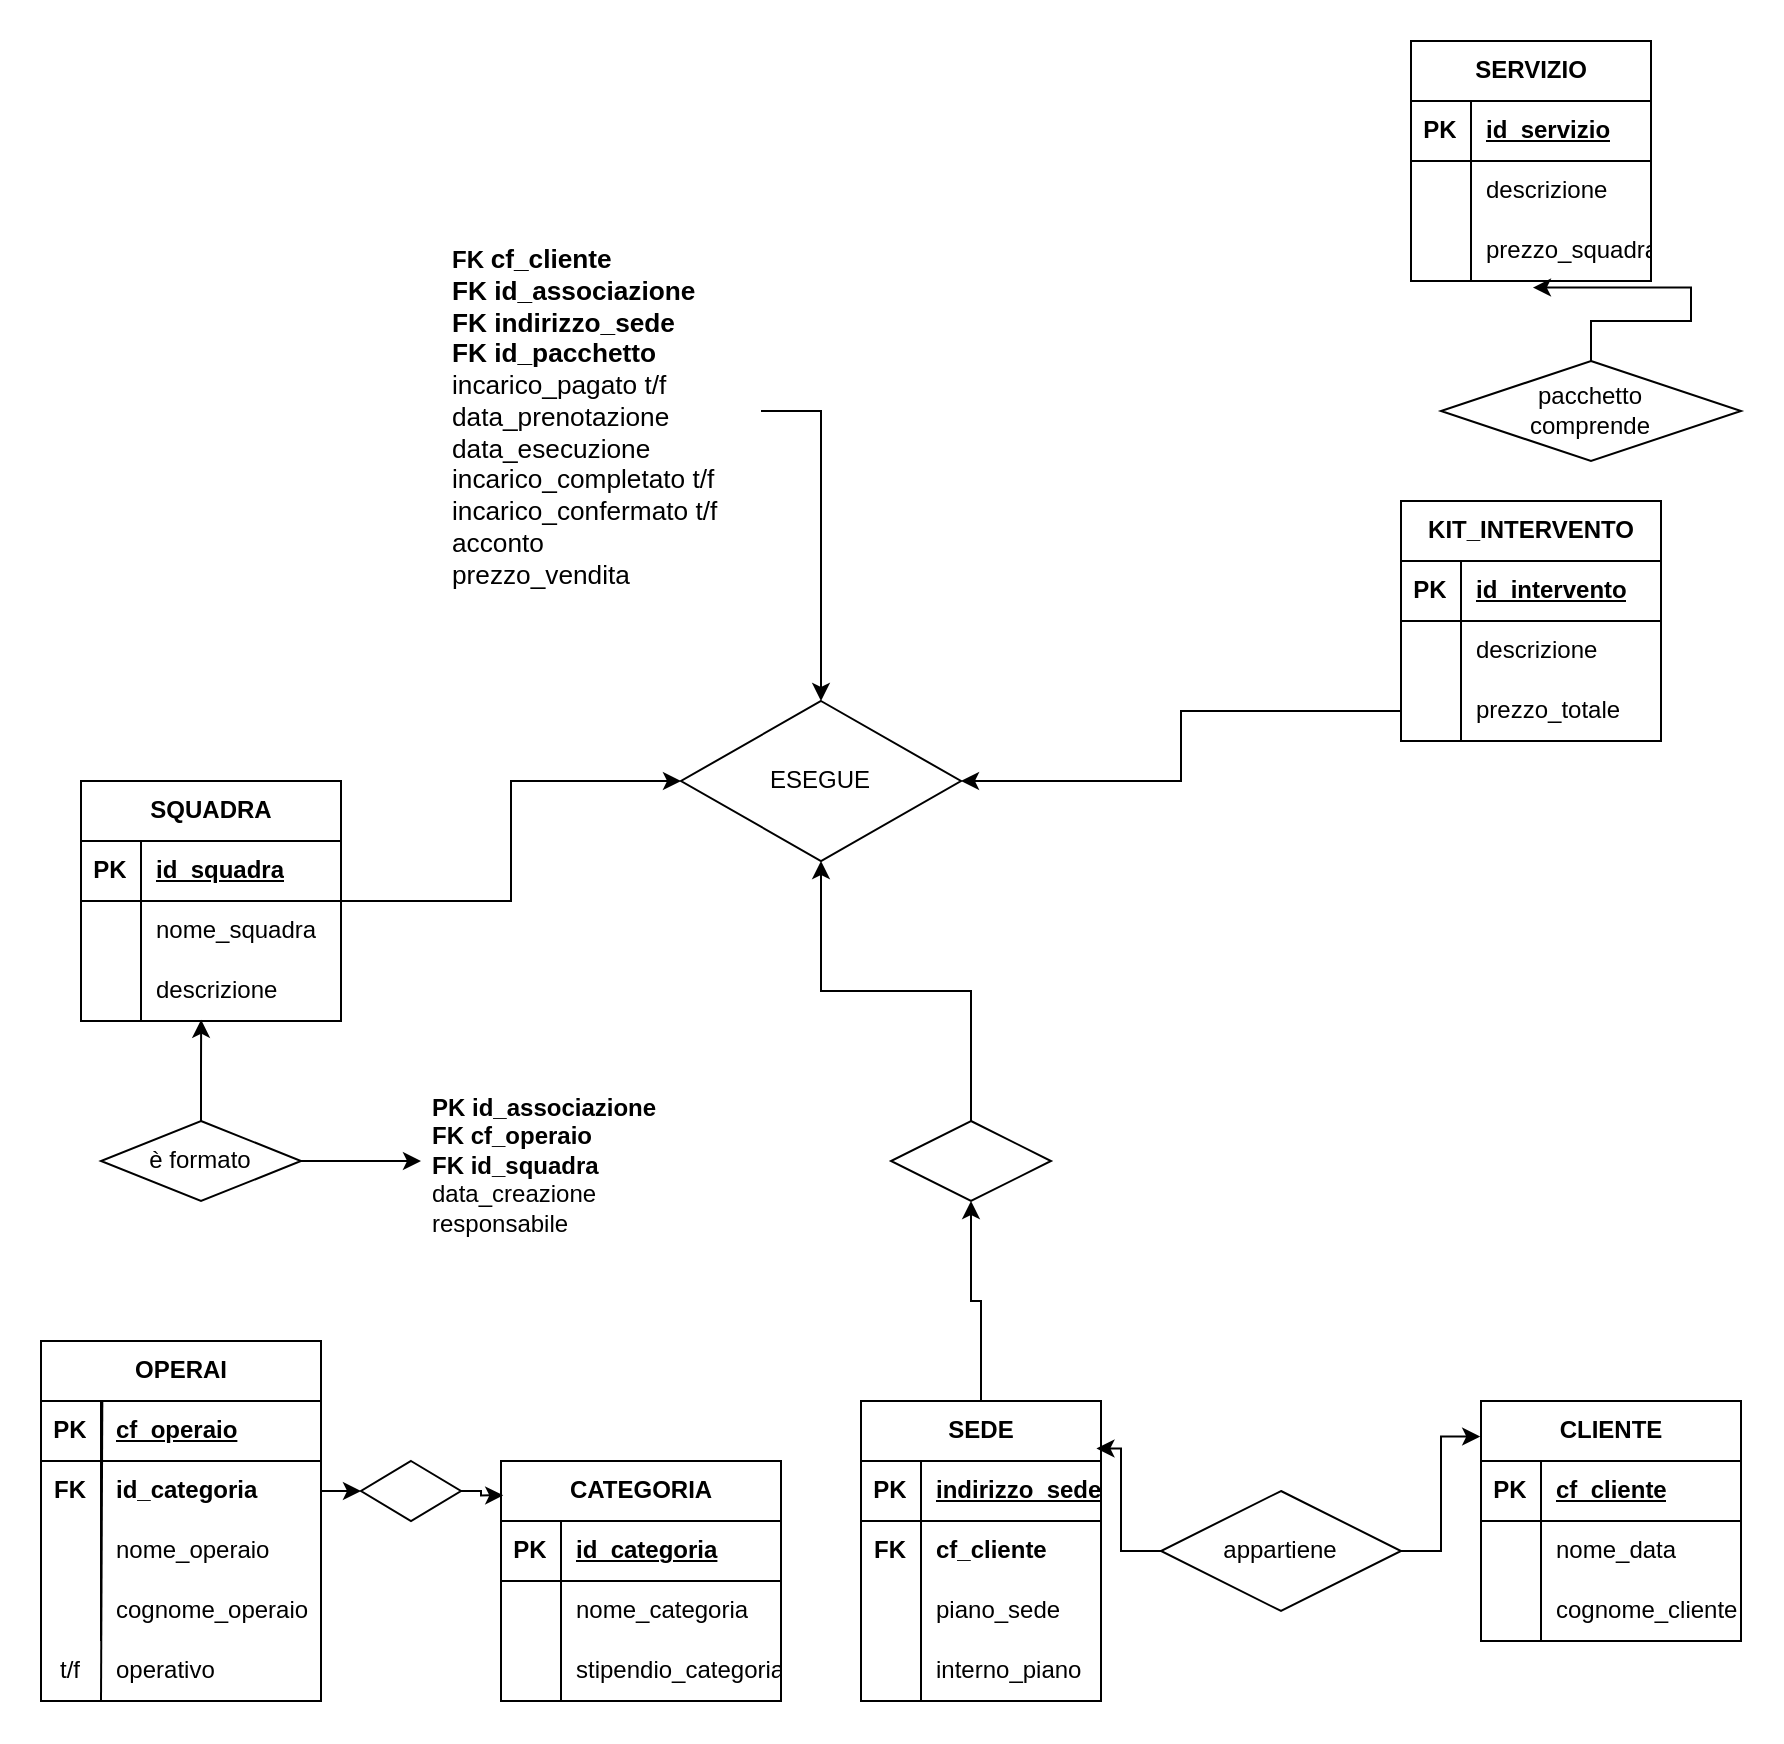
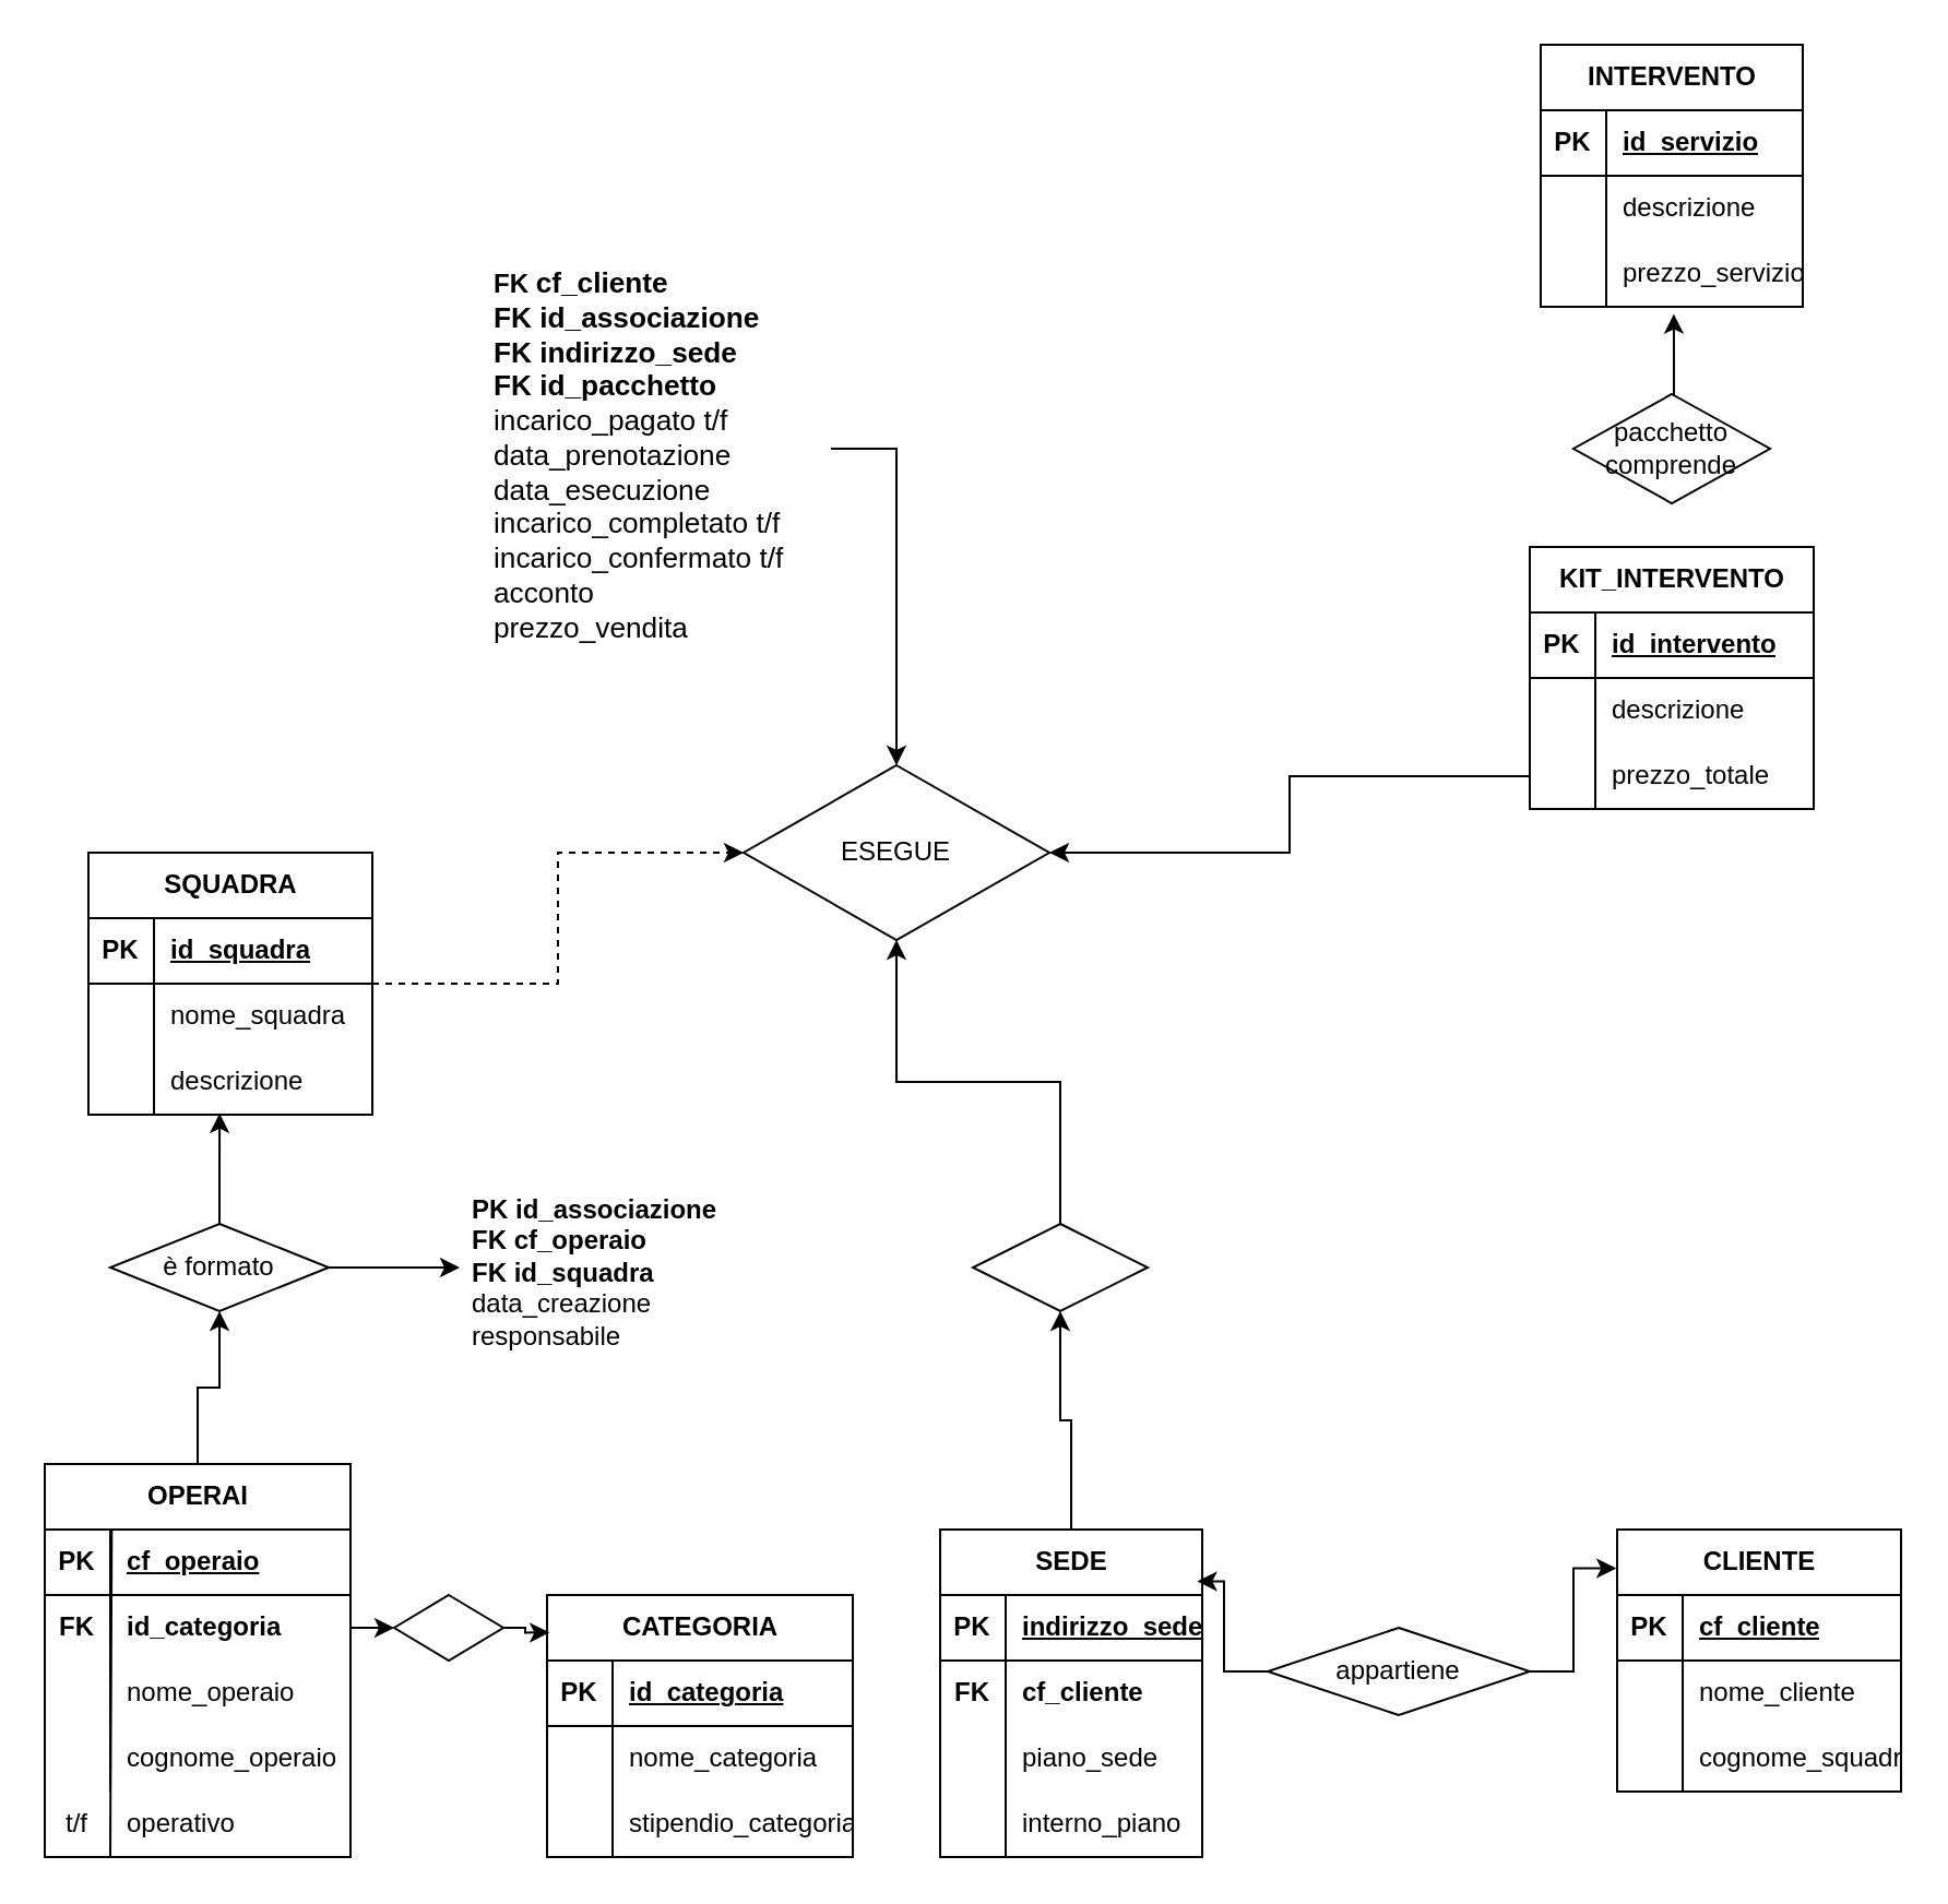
- <mxCell id="73" value="SERVIZIO" style="shape=table;startSize=30;container=1;collapsible=1;childLayout=tableLayout;fixedRows=1;rowLines=0;fontStyle=1;align=center;resizeLast=1;html=1;" vertex="1" parent="1"><mxGeometry x="705" y="20" width="120" height="120" as="geometry" /></mxCell>
+ <mxCell id="73" value="INTERVENTO" style="shape=table;startSize=30;container=1;collapsible=1;childLayout=tableLayout;fixedRows=1;rowLines=0;fontStyle=1;align=center;resizeLast=1;html=1;" vertex="1" parent="1"><mxGeometry x="705" y="20" width="120" height="120" as="geometry" /></mxCell>
- <mxCell id="82" value="prezzo_squadra" style="shape=partialRectangle;connectable=0;fillColor=none;top=0;left=0;bottom=0;right=0;align=left;spacingLeft=6;overflow=hidden;whiteSpace=wrap;html=1;" vertex="1" parent="80"><mxGeometry x="30" width="90" height="30" as="geometry"><mxRectangle width="90" height="30" as="alternateBounds" /></mxGeometry></mxCell>
+ <mxCell id="82" value="prezzo_servizio" style="shape=partialRectangle;connectable=0;fillColor=none;top=0;left=0;bottom=0;right=0;align=left;spacingLeft=6;overflow=hidden;whiteSpace=wrap;html=1;" vertex="1" parent="80"><mxGeometry x="30" width="90" height="30" as="geometry"><mxRectangle width="90" height="30" as="alternateBounds" /></mxGeometry></mxCell>
- <mxCell id="83" value="pacchetto&lt;div&gt;comprende&lt;/div&gt;" style="shape=rhombus;perimeter=rhombusPerimeter;whiteSpace=wrap;html=1;align=center;" vertex="1" parent="1"><mxGeometry x="720" y="180" width="150" height="50" as="geometry" /></mxCell>
+ <mxCell id="83" value="pacchetto&lt;div&gt;comprende&lt;/div&gt;" style="shape=rhombus;perimeter=rhombusPerimeter;whiteSpace=wrap;html=1;align=center;" vertex="1" parent="1"><mxGeometry x="720" y="180" width="90" height="50" as="geometry" /></mxCell>
- <mxCell id="59" style="edgeStyle=orthogonalEdgeStyle;rounded=0;orthogonalLoop=1;jettySize=auto;html=1;entryX=0;entryY=0.5;entryDx=0;entryDy=0;" edge="1" parent="1" source="60" target="99"><mxGeometry relative="1" as="geometry" /></mxCell>
+ <mxCell id="59" style="edgeStyle=orthogonalEdgeStyle;rounded=0;orthogonalLoop=1;jettySize=auto;html=1;entryX=0;entryY=0.5;entryDx=0;entryDy=0;dashed=1;" edge="1" parent="1" source="60" target="99"><mxGeometry relative="1" as="geometry" /></mxCell>
+ <mxCell id="29" style="edgeStyle=orthogonalEdgeStyle;rounded=0;orthogonalLoop=1;jettySize=auto;html=1;entryX=0.5;entryY=1;entryDx=0;entryDy=0;" edge="1" parent="1" source="30" target="57"><mxGeometry relative="1" as="geometry" /></mxCell>
- <mxCell id="12" value="appartiene" style="shape=rhombus;perimeter=rhombusPerimeter;whiteSpace=wrap;html=1;align=center;" vertex="1" parent="1"><mxGeometry x="580" y="745" width="120" height="60" as="geometry" /></mxCell>
+ <mxCell id="12" value="appartiene" style="shape=rhombus;perimeter=rhombusPerimeter;whiteSpace=wrap;html=1;align=center;" vertex="1" parent="1"><mxGeometry x="580" y="745" width="120" height="40" as="geometry" /></mxCell>
- <mxCell id="8" value="nome_data" style="shape=partialRectangle;connectable=0;fillColor=none;top=0;left=0;bottom=0;right=0;align=left;spacingLeft=6;overflow=hidden;whiteSpace=wrap;html=1;" vertex="1" parent="6"><mxGeometry x="30" width="100" height="30" as="geometry"><mxRectangle width="100" height="30" as="alternateBounds" /></mxGeometry></mxCell>
+ <mxCell id="8" value="nome_cliente" style="shape=partialRectangle;connectable=0;fillColor=none;top=0;left=0;bottom=0;right=0;align=left;spacingLeft=6;overflow=hidden;whiteSpace=wrap;html=1;" vertex="1" parent="6"><mxGeometry x="30" width="100" height="30" as="geometry"><mxRectangle width="100" height="30" as="alternateBounds" /></mxGeometry></mxCell>
- <mxCell id="11" value="cognome_cliente" style="shape=partialRectangle;connectable=0;fillColor=none;top=0;left=0;bottom=0;right=0;align=left;spacingLeft=6;overflow=hidden;whiteSpace=wrap;html=1;" vertex="1" parent="9"><mxGeometry x="30" width="100" height="30" as="geometry"><mxRectangle width="100" height="30" as="alternateBounds" /></mxGeometry></mxCell>
+ <mxCell id="11" value="cognome_squadra" style="shape=partialRectangle;connectable=0;fillColor=none;top=0;left=0;bottom=0;right=0;align=left;spacingLeft=6;overflow=hidden;whiteSpace=wrap;html=1;" vertex="1" parent="9"><mxGeometry x="30" width="100" height="30" as="geometry"><mxRectangle width="100" height="30" as="alternateBounds" /></mxGeometry></mxCell>
